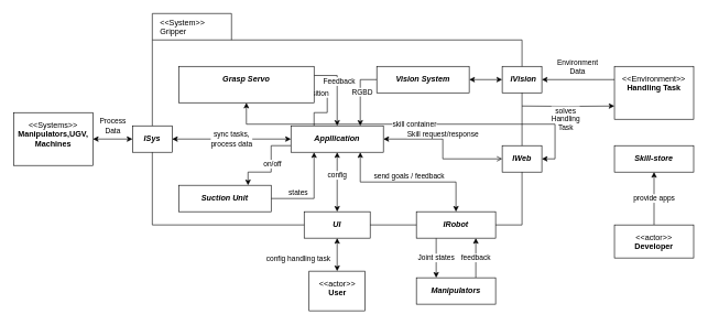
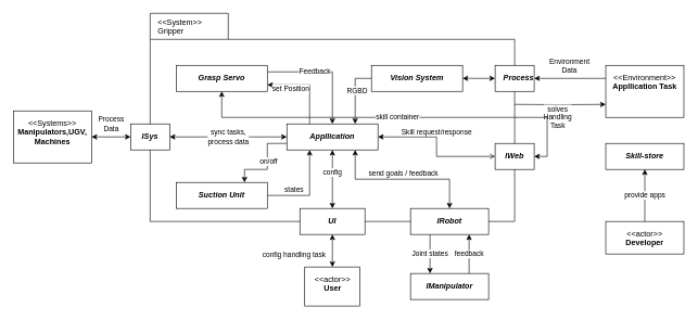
- <mxCell id="38" value="&lt;p style=&quot;margin: 13px&quot;&gt;&lt;i&gt;&lt;b&gt;IVision&lt;/b&gt;&lt;/i&gt;&lt;br&gt;&lt;/p&gt;" style="shape=rect;html=1;overflow=fill;whiteSpace=wrap;align=center;" parent="1" vertex="1"><mxGeometry x="760" y="100" width="60" height="40" as="geometry" /></mxCell>
+ <mxCell id="38" value="&lt;p style=&quot;margin: 13px&quot;&gt;&lt;i&gt;&lt;b&gt;Process&lt;/b&gt;&lt;/i&gt;&lt;br&gt;&lt;/p&gt;" style="shape=rect;html=1;overflow=fill;whiteSpace=wrap;align=center;" parent="1" vertex="1"><mxGeometry x="760" y="100" width="60" height="40" as="geometry" /></mxCell>
- <mxCell id="26" value="&lt;p&gt;&amp;lt;&amp;lt;Environment&amp;gt;&amp;gt;&lt;br&gt;&lt;b&gt;Handling Task&lt;br&gt;&lt;/b&gt;&lt;/p&gt;" style="shape=rect;html=1;overflow=fill;whiteSpace=wrap;align=center;" parent="1" vertex="1"><mxGeometry x="930" y="100" width="120" height="80" as="geometry" /></mxCell>
+ <mxCell id="26" value="&lt;p&gt;&amp;lt;&amp;lt;Environment&amp;gt;&amp;gt;&lt;br&gt;&lt;b&gt;Appllication Task&lt;br&gt;&lt;/b&gt;&lt;/p&gt;" style="shape=rect;html=1;overflow=fill;whiteSpace=wrap;align=center;" parent="1" vertex="1"><mxGeometry x="930" y="100" width="120" height="80" as="geometry" /></mxCell>
- <mxCell id="20" value="&lt;p style=&quot;margin: 13px&quot;&gt;&lt;i&gt;&lt;b&gt;Grasp Servo&lt;/b&gt;&lt;/i&gt;&lt;br&gt;&lt;/p&gt;" style="shape=rect;html=1;overflow=fill;whiteSpace=wrap;align=center;" parent="1" vertex="1"><mxGeometry x="270" y="100" width="205" height="55" as="geometry" /></mxCell>
+ <mxCell id="20" value="&lt;p style=&quot;margin: 13px&quot;&gt;&lt;i&gt;&lt;b&gt;Grasp Servo&lt;/b&gt;&lt;/i&gt;&lt;br&gt;&lt;/p&gt;" style="shape=rect;html=1;overflow=fill;whiteSpace=wrap;align=center;" parent="1" vertex="1"><mxGeometry x="270" y="100" width="140" height="40" as="geometry" /></mxCell>
- <mxCell id="28" value="&lt;p style=&quot;margin: 13px&quot;&gt;&lt;i&gt;&lt;b&gt;Manipulators&lt;/b&gt;&lt;/i&gt;&lt;br&gt;&lt;/p&gt;" style="shape=rect;html=1;overflow=fill;whiteSpace=wrap;align=center;" parent="1" vertex="1"><mxGeometry x="630" y="420" width="120" height="40" as="geometry" /></mxCell>
+ <mxCell id="28" value="&lt;p style=&quot;margin: 13px&quot;&gt;&lt;i&gt;&lt;b&gt;IManipulator&lt;/b&gt;&lt;/i&gt;&lt;br&gt;&lt;/p&gt;" style="shape=rect;html=1;overflow=fill;whiteSpace=wrap;align=center;" parent="1" vertex="1"><mxGeometry x="630" y="420" width="120" height="40" as="geometry" /></mxCell>
